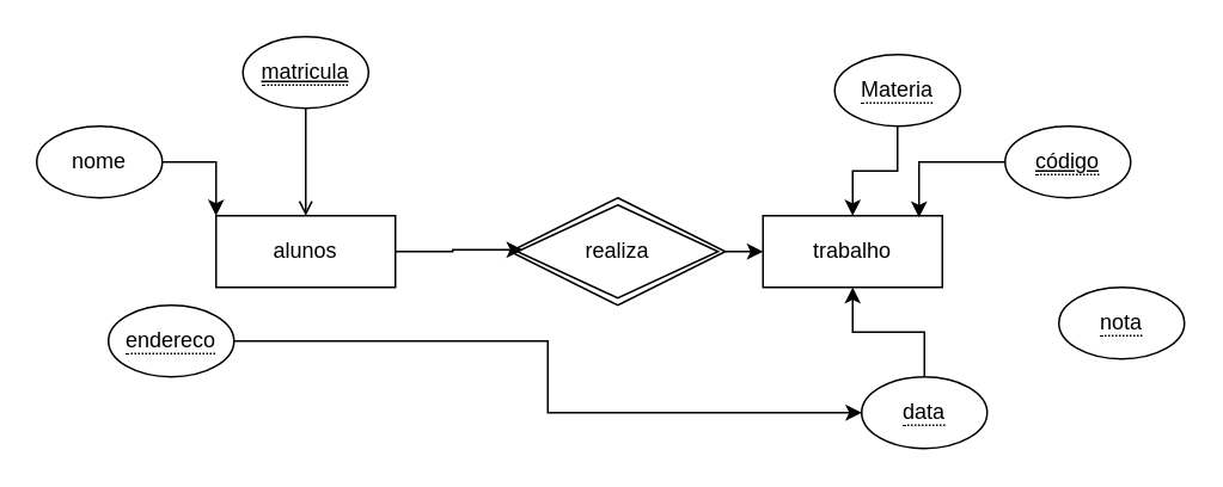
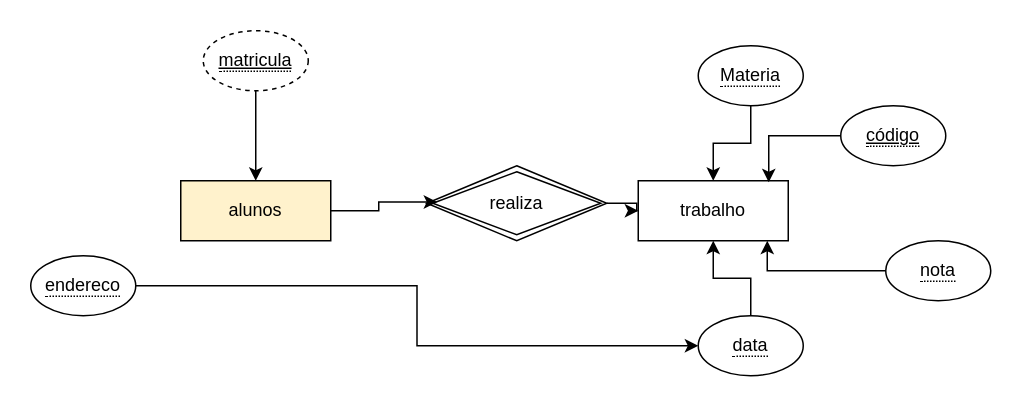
- <mxCell id="5" value="&lt;span style=&quot;border-bottom: 1px dotted&quot;&gt;&lt;u&gt;matricula&lt;/u&gt;&lt;/span&gt;" style="ellipse;whiteSpace=wrap;html=1;align=center;" vertex="1" parent="1"><mxGeometry x="135" y="20" width="70" height="40" as="geometry" /></mxCell>
+ <mxCell id="5" value="&lt;span style=&quot;border-bottom: 1px dotted&quot;&gt;&lt;u&gt;matricula&lt;/u&gt;&lt;/span&gt;" style="ellipse;whiteSpace=wrap;html=1;align=center;dashed=1;" vertex="1" parent="1"><mxGeometry x="135" y="20" width="70" height="40" as="geometry" /></mxCell>
- <mxCell id="7" value="nome" style="ellipse;whiteSpace=wrap;html=1;align=center;" vertex="1" parent="1"><mxGeometry x="20" y="70" width="70" height="40" as="geometry" /></mxCell>
- <mxCell id="6" style="edgeStyle=orthogonalEdgeStyle;rounded=0;orthogonalLoop=1;jettySize=auto;html=1;entryX=0;entryY=0;entryDx=0;entryDy=0;" edge="1" parent="1" source="7" target="3"><mxGeometry relative="1" as="geometry" /></mxCell>
- <mxCell id="4" style="edgeStyle=orthogonalEdgeStyle;rounded=0;orthogonalLoop=1;jettySize=auto;html=1;entryX=0.5;entryY=0;entryDx=0;entryDy=0;endArrow=open;" edge="1" parent="1" source="5" target="3"><mxGeometry relative="1" as="geometry" /></mxCell>
+ <mxCell id="4" style="edgeStyle=orthogonalEdgeStyle;rounded=0;orthogonalLoop=1;jettySize=auto;html=1;entryX=0.5;entryY=0;entryDx=0;entryDy=0;" edge="1" parent="1" source="5" target="3"><mxGeometry relative="1" as="geometry" /></mxCell>
- <mxCell id="3" value="alunos" style="whiteSpace=wrap;html=1;align=center;" vertex="1" parent="1"><mxGeometry x="120" y="120" width="100" height="40" as="geometry" /></mxCell>
+ <mxCell id="3" value="alunos" style="whiteSpace=wrap;html=1;align=center;fillColor=#fff2cc;" vertex="1" parent="1"><mxGeometry x="120" y="120" width="100" height="40" as="geometry" /></mxCell>
- <mxCell id="11" value="realiza" style="shape=rhombus;double=1;perimeter=rhombusPerimeter;whiteSpace=wrap;html=1;align=center;" vertex="1" parent="1"><mxGeometry x="284" y="110" width="120" height="60" as="geometry" /></mxCell>
+ <mxCell id="11" value="realiza" style="shape=rhombus;double=1;perimeter=rhombusPerimeter;whiteSpace=wrap;html=1;align=center;" vertex="1" parent="1"><mxGeometry x="284" y="110" width="120" height="50" as="geometry" /></mxCell>
+ <mxCell id="19" style="edgeStyle=orthogonalEdgeStyle;rounded=0;orthogonalLoop=1;jettySize=auto;html=1;entryX=0.86;entryY=1;entryDx=0;entryDy=0;entryPerimeter=0;" edge="1" parent="1" source="15" target="2"><mxGeometry relative="1" as="geometry" /></mxCell>
- <mxCell id="9" value="&lt;span style=&quot;border-bottom: 1px dotted&quot;&gt;endereco&lt;/span&gt;" style="ellipse;whiteSpace=wrap;html=1;align=center;" vertex="1" parent="1"><mxGeometry x="60" y="170" width="70" height="40" as="geometry" /></mxCell>
+ <mxCell id="9" value="&lt;span style=&quot;border-bottom: 1px dotted&quot;&gt;endereco&lt;/span&gt;" style="ellipse;whiteSpace=wrap;html=1;align=center;" vertex="1" parent="1"><mxGeometry x="20" y="170" width="70" height="40" as="geometry" /></mxCell>
- <mxCell id="17" value="&lt;span style=&quot;border-bottom: 1px dotted&quot;&gt;data&lt;/span&gt;" style="ellipse;whiteSpace=wrap;html=1;align=center;" vertex="1" parent="1"><mxGeometry x="480" y="210" width="70" height="40" as="geometry" /></mxCell>
+ <mxCell id="17" value="&lt;span style=&quot;border-bottom: 1px dotted&quot;&gt;data&lt;/span&gt;" style="ellipse;whiteSpace=wrap;html=1;align=center;" vertex="1" parent="1"><mxGeometry x="465" y="210" width="70" height="40" as="geometry" /></mxCell>
